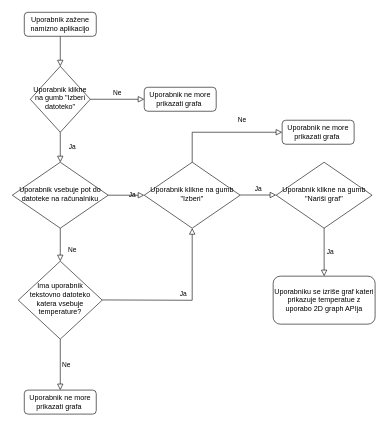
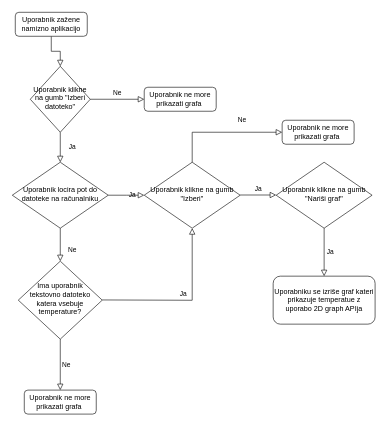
- <mxCell id="3" value="Uporabnik zažene namizno aplikacijo" style="rounded=1;whiteSpace=wrap;html=1;fontSize=12;glass=0;strokeWidth=1;shadow=0;" parent="1" vertex="1"><mxGeometry x="40" y="20" width="120" height="40" as="geometry" /></mxCell>
+ <mxCell id="3" value="Uporabnik zažene namizno aplikacijo" style="rounded=1;whiteSpace=wrap;html=1;fontSize=12;glass=0;strokeWidth=1;shadow=0;" parent="1" vertex="1"><mxGeometry x="25" y="20" width="120" height="40" as="geometry" /></mxCell>
- <mxCell id="10" value="Uporabnik vsebuje pot do datoteke na računalniku" style="rhombus;whiteSpace=wrap;html=1;shadow=0;fontFamily=Helvetica;fontSize=12;align=center;strokeWidth=1;spacing=6;spacingTop=-4;" parent="1" vertex="1"><mxGeometry x="20" y="270" width="160" height="110" as="geometry" /></mxCell>
+ <mxCell id="10" value="Uporabnik locira pot do datoteke na računalniku" style="rhombus;whiteSpace=wrap;html=1;shadow=0;fontFamily=Helvetica;fontSize=12;align=center;strokeWidth=1;spacing=6;spacingTop=-4;" parent="1" vertex="1"><mxGeometry x="20" y="270" width="160" height="110" as="geometry" /></mxCell>
